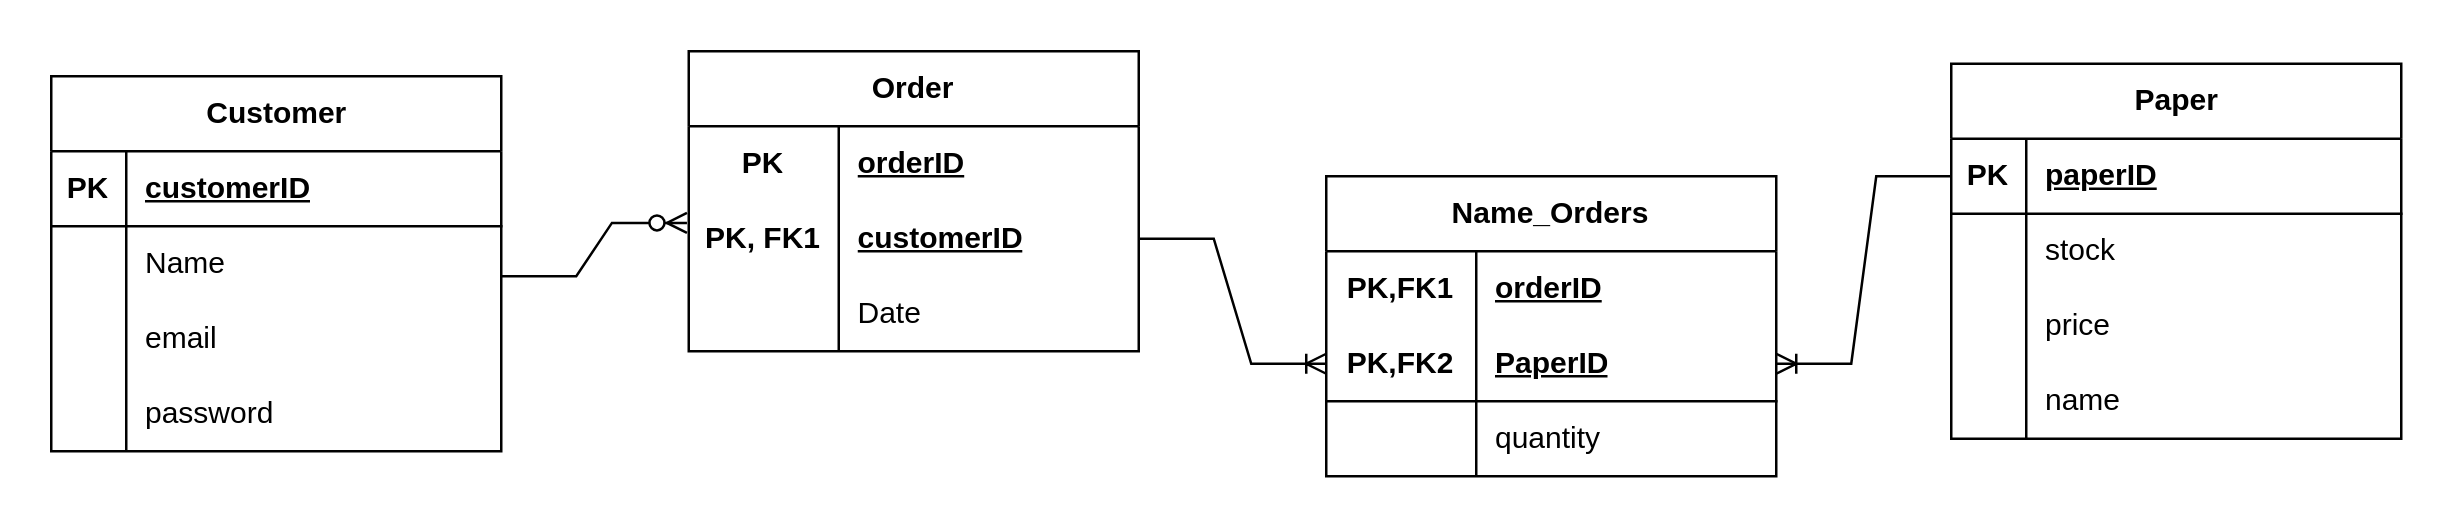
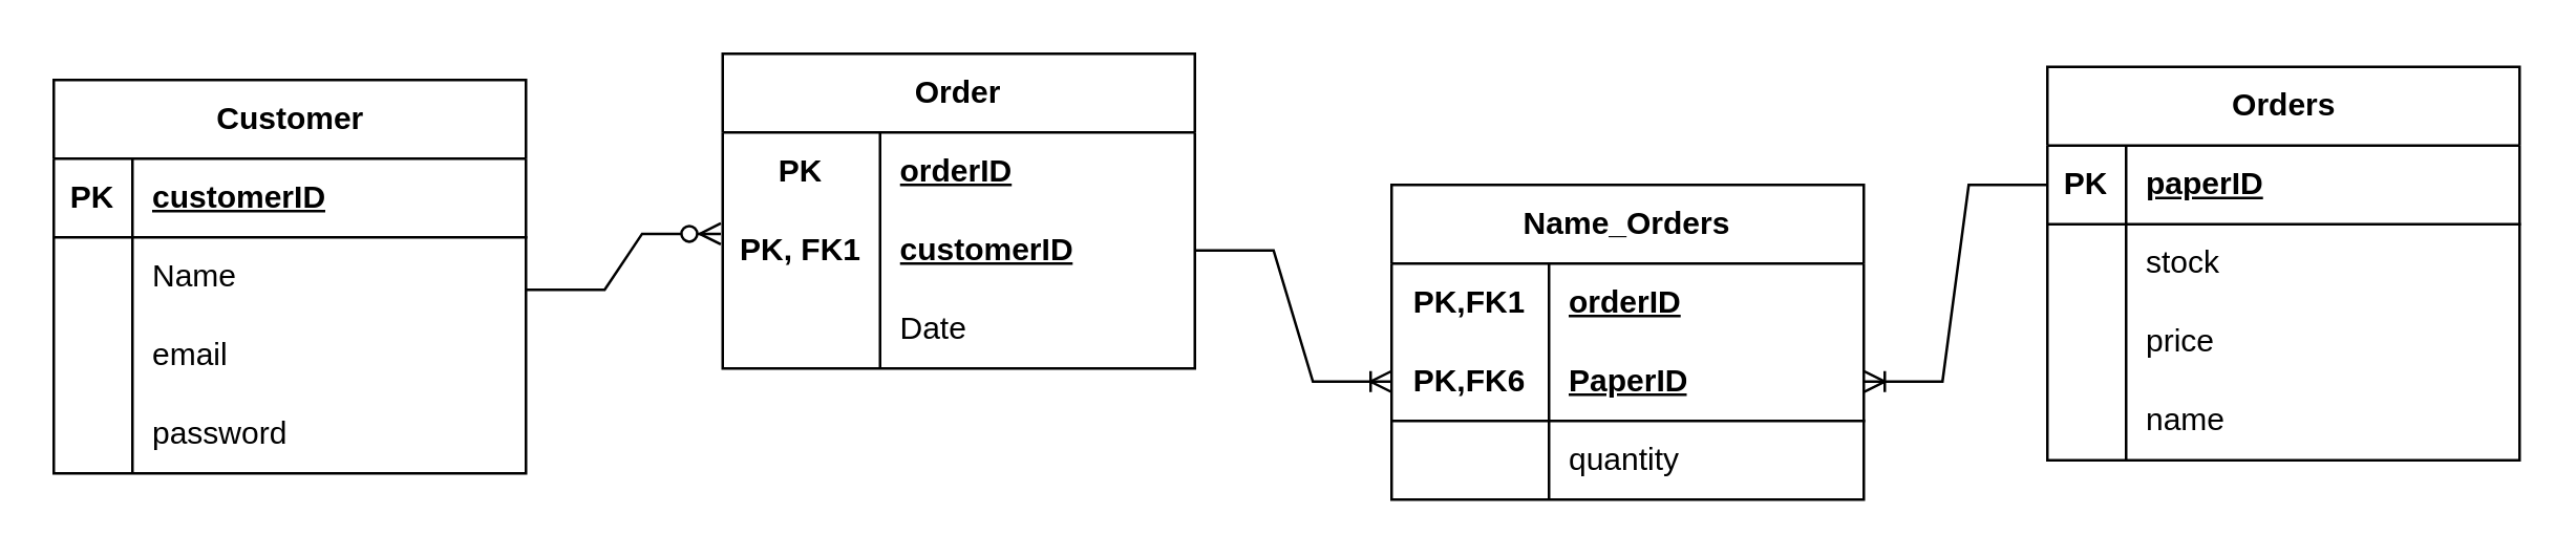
- <mxCell id="37" value="Paper" style="shape=table;startSize=30;container=1;collapsible=1;childLayout=tableLayout;fixedRows=1;rowLines=0;fontStyle=1;align=center;resizeLast=1;html=1;" vertex="1" parent="1"><mxGeometry x="780" y="25" width="180" height="150" as="geometry" /></mxCell>
+ <mxCell id="37" value="Orders" style="shape=table;startSize=30;container=1;collapsible=1;childLayout=tableLayout;fixedRows=1;rowLines=0;fontStyle=1;align=center;resizeLast=1;html=1;" vertex="1" parent="1"><mxGeometry x="780" y="25" width="180" height="150" as="geometry" /></mxCell>
- <mxCell id="31" value="PK,FK2" style="shape=partialRectangle;connectable=0;fillColor=none;top=0;left=0;bottom=0;right=0;fontStyle=1;overflow=hidden;html=1;whiteSpace=wrap;" parent="30" vertex="1"><mxGeometry width="60" height="30" as="geometry"><mxRectangle width="60" height="30" as="alternateBounds" /></mxGeometry></mxCell>
+ <mxCell id="31" value="PK,FK6" style="shape=partialRectangle;connectable=0;fillColor=none;top=0;left=0;bottom=0;right=0;fontStyle=1;overflow=hidden;html=1;whiteSpace=wrap;" parent="30" vertex="1"><mxGeometry width="60" height="30" as="geometry"><mxRectangle width="60" height="30" as="alternateBounds" /></mxGeometry></mxCell>
